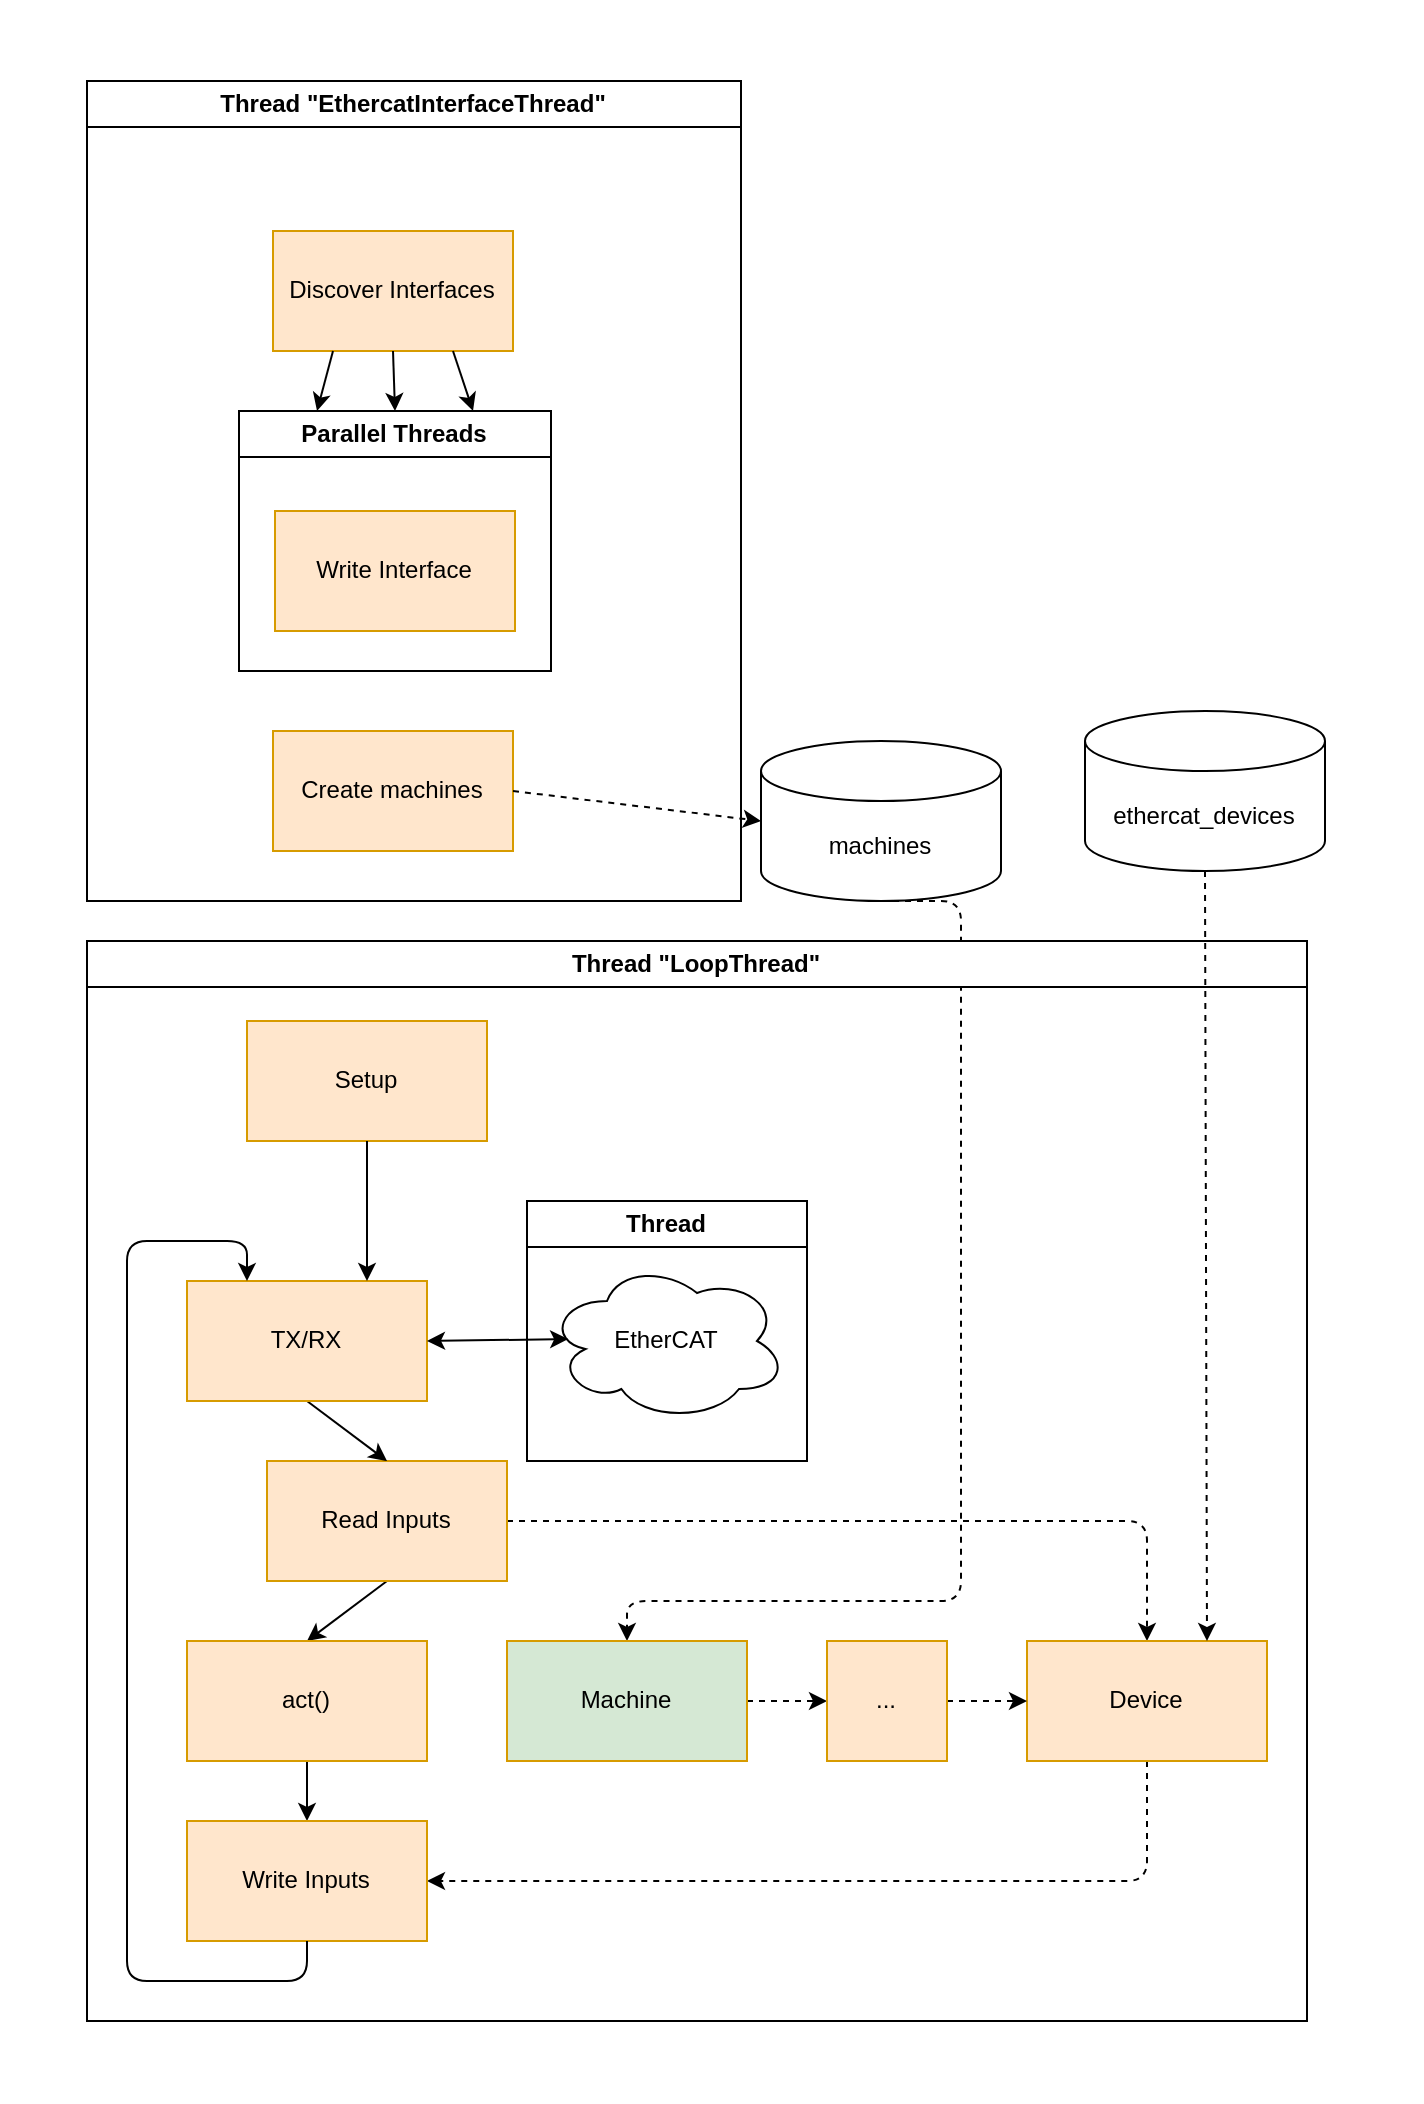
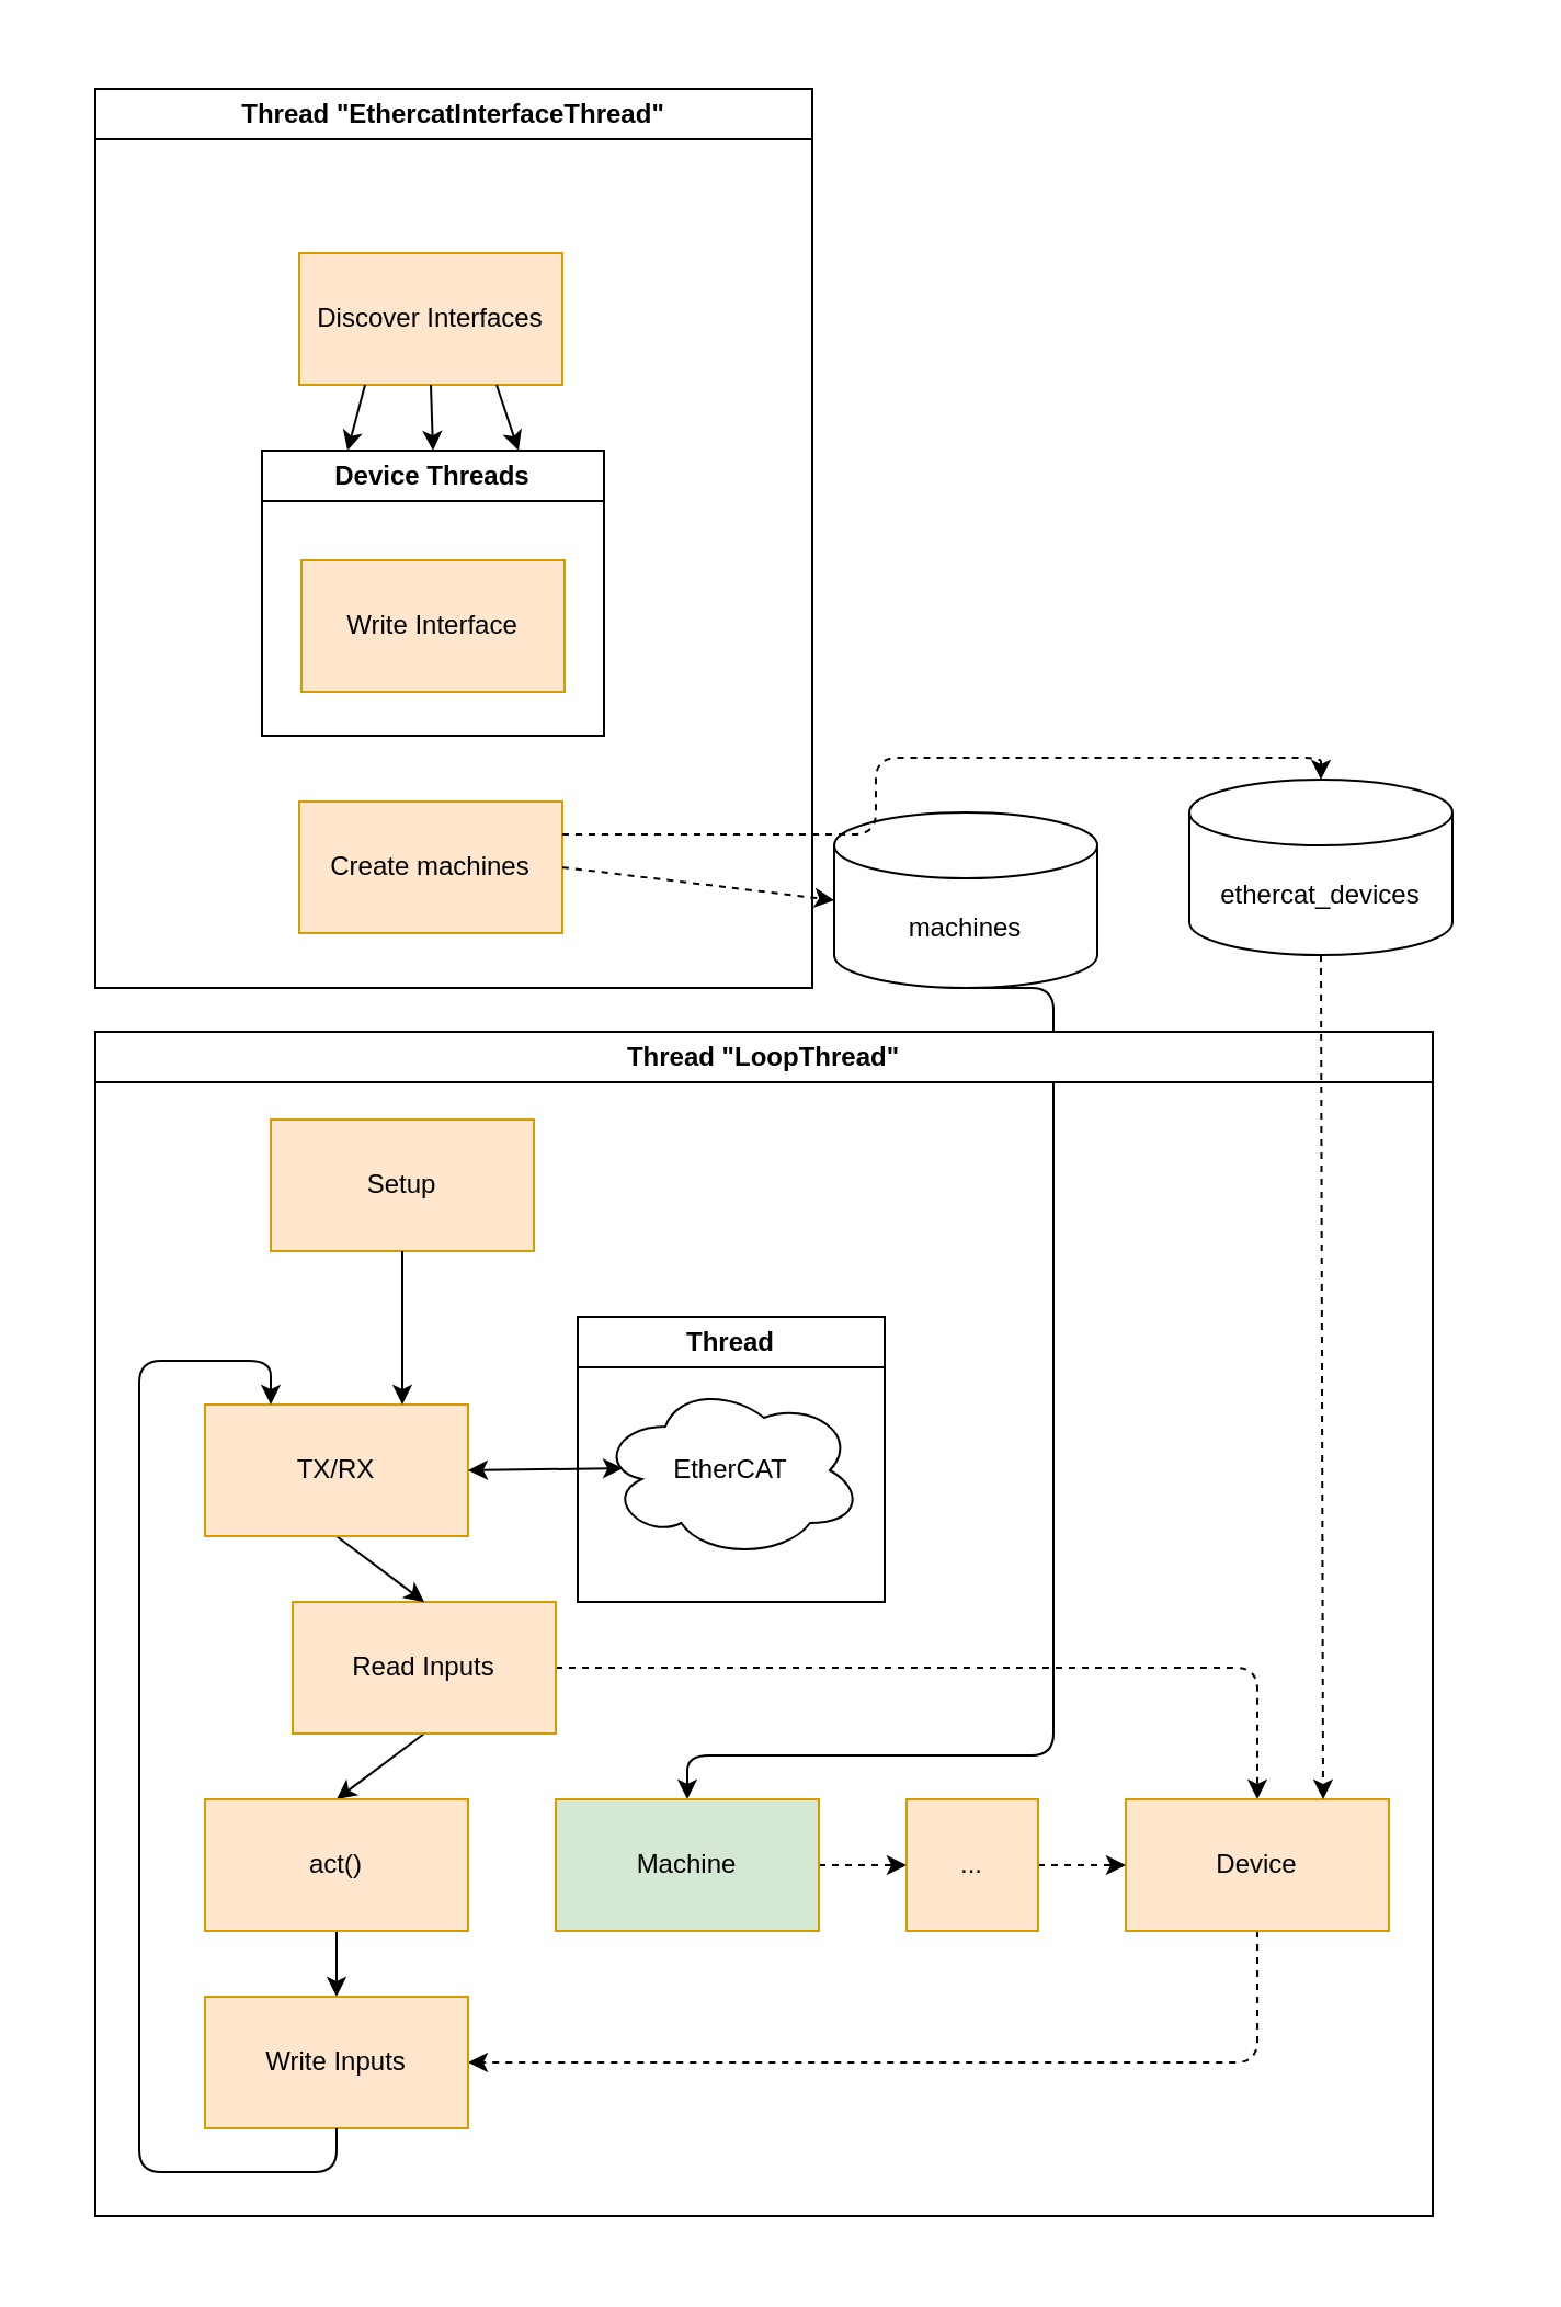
- <mxCell id="5" value="Parallel Threads" style="swimlane;whiteSpace=wrap;html=1;" parent="3" vertex="1"><mxGeometry x="76" y="165" width="156" height="130" as="geometry" /></mxCell>
+ <mxCell id="5" value="Device Threads" style="swimlane;whiteSpace=wrap;html=1;" parent="3" vertex="1"><mxGeometry x="76" y="165" width="156" height="130" as="geometry" /></mxCell>
+ <mxCell id="37" style="edgeStyle=orthogonalEdgeStyle;html=1;exitX=1;exitY=0.25;exitDx=0;exitDy=0;entryX=0.5;entryY=0;entryDx=0;entryDy=0;entryPerimeter=0;dashed=1;" edge="1" parent="2" source="10" target="36"><mxGeometry relative="1" as="geometry" /></mxCell>
- <mxCell id="11" style="edgeStyle=orthogonalEdgeStyle;html=1;exitX=0.5;exitY=1;exitDx=0;exitDy=0;exitPerimeter=0;entryX=0.5;entryY=0;entryDx=0;entryDy=0;dashed=1;" edge="1" parent="2" source="12" target="26"><mxGeometry relative="1" as="geometry"><Array as="points"><mxPoint x="460" y="780" /><mxPoint x="293" y="780" /></Array></mxGeometry></mxCell>
+ <mxCell id="11" style="edgeStyle=orthogonalEdgeStyle;html=1;exitX=0.5;exitY=1;exitDx=0;exitDy=0;exitPerimeter=0;entryX=0.5;entryY=0;entryDx=0;entryDy=0;dashed=0;" edge="1" parent="2" source="12" target="26"><mxGeometry relative="1" as="geometry"><Array as="points"><mxPoint x="460" y="780" /><mxPoint x="293" y="780" /></Array></mxGeometry></mxCell>
